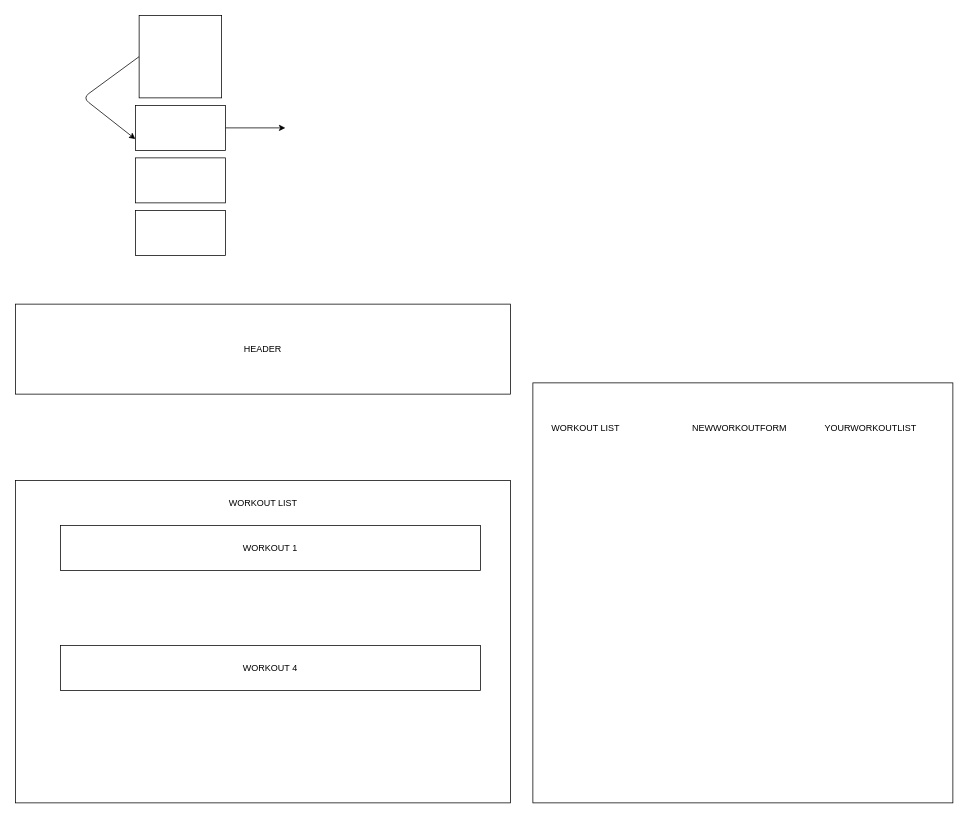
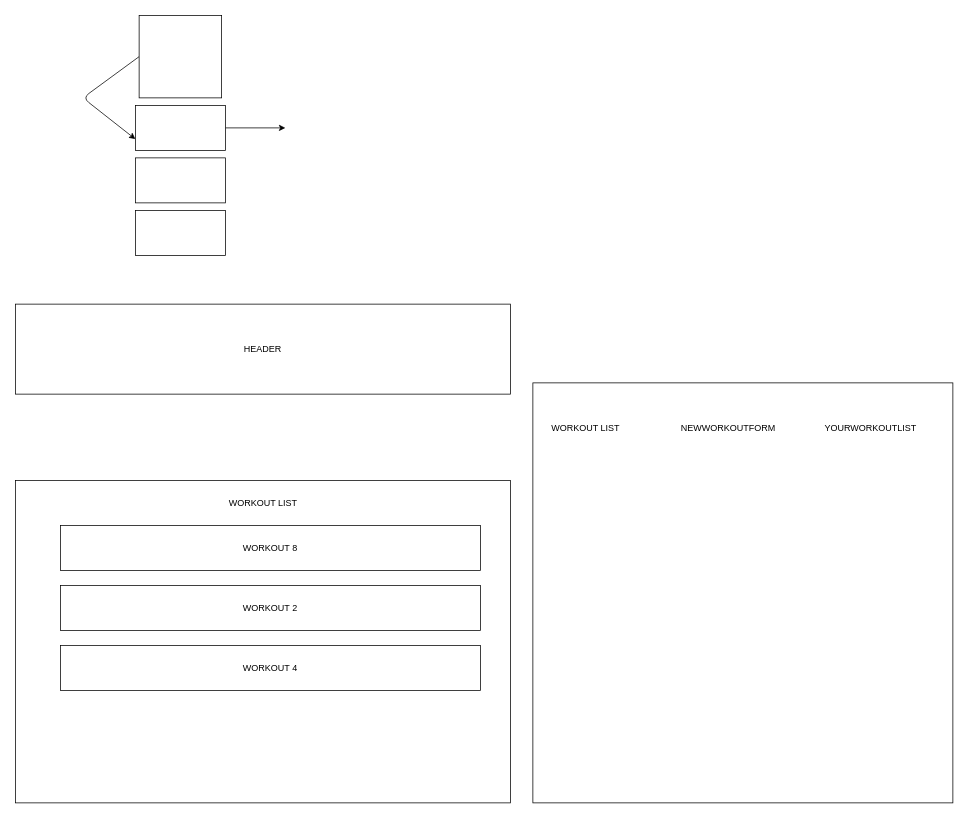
- <mxCell id="10" value="NEWWORKOUTFORM" style="text;html=1;resizable=0;autosize=1;align=center;verticalAlign=middle;points=[];fillColor=none;strokeColor=none;rounded=0;" parent="1" vertex="1"><mxGeometry x="915" y="560" width="140" height="20" as="geometry" /></mxCell>
+ <mxCell id="10" value="NEWWORKOUTFORM" style="text;html=1;resizable=0;autosize=1;align=center;verticalAlign=middle;points=[];fillColor=none;strokeColor=none;rounded=0;" parent="1" vertex="1"><mxGeometry x="900" y="560" width="140" height="20" as="geometry" /></mxCell>
- <mxCell id="5" value="WORKOUT 1" style="rounded=0;whiteSpace=wrap;html=1;" parent="1" vertex="1"><mxGeometry x="80" y="700" width="560" height="60" as="geometry" /></mxCell>
+ <mxCell id="5" value="WORKOUT 8" style="rounded=0;whiteSpace=wrap;html=1;" parent="1" vertex="1"><mxGeometry x="80" y="700" width="560" height="60" as="geometry" /></mxCell>
+ <mxCell id="6" value="WORKOUT 2" style="rounded=0;whiteSpace=wrap;html=1;" parent="1" vertex="1"><mxGeometry x="80" y="780" width="560" height="60" as="geometry" /></mxCell>
